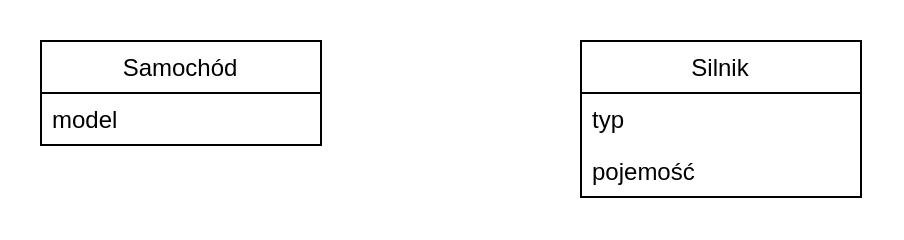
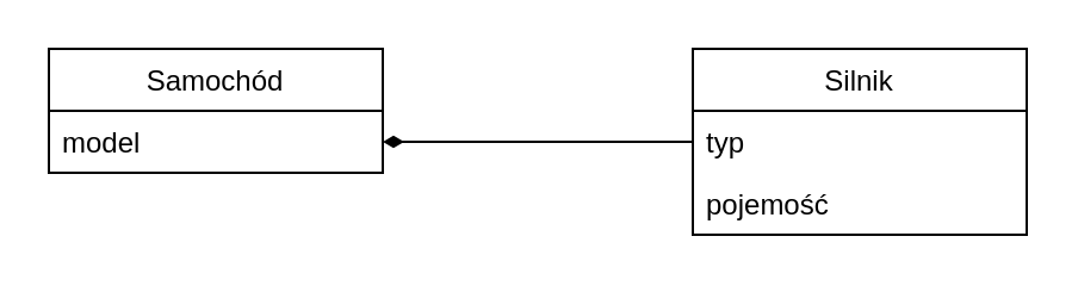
+ <mxCell id="7" style="edgeStyle=orthogonalEdgeStyle;rounded=0;orthogonalLoop=1;jettySize=auto;html=1;exitX=0;exitY=0.5;exitDx=0;exitDy=0;startArrow=none;startFill=0;endArrow=diamondThin;endFill=1;" edge="1" parent="1" source="5" target="3"><mxGeometry relative="1" as="geometry" /></mxCell>
